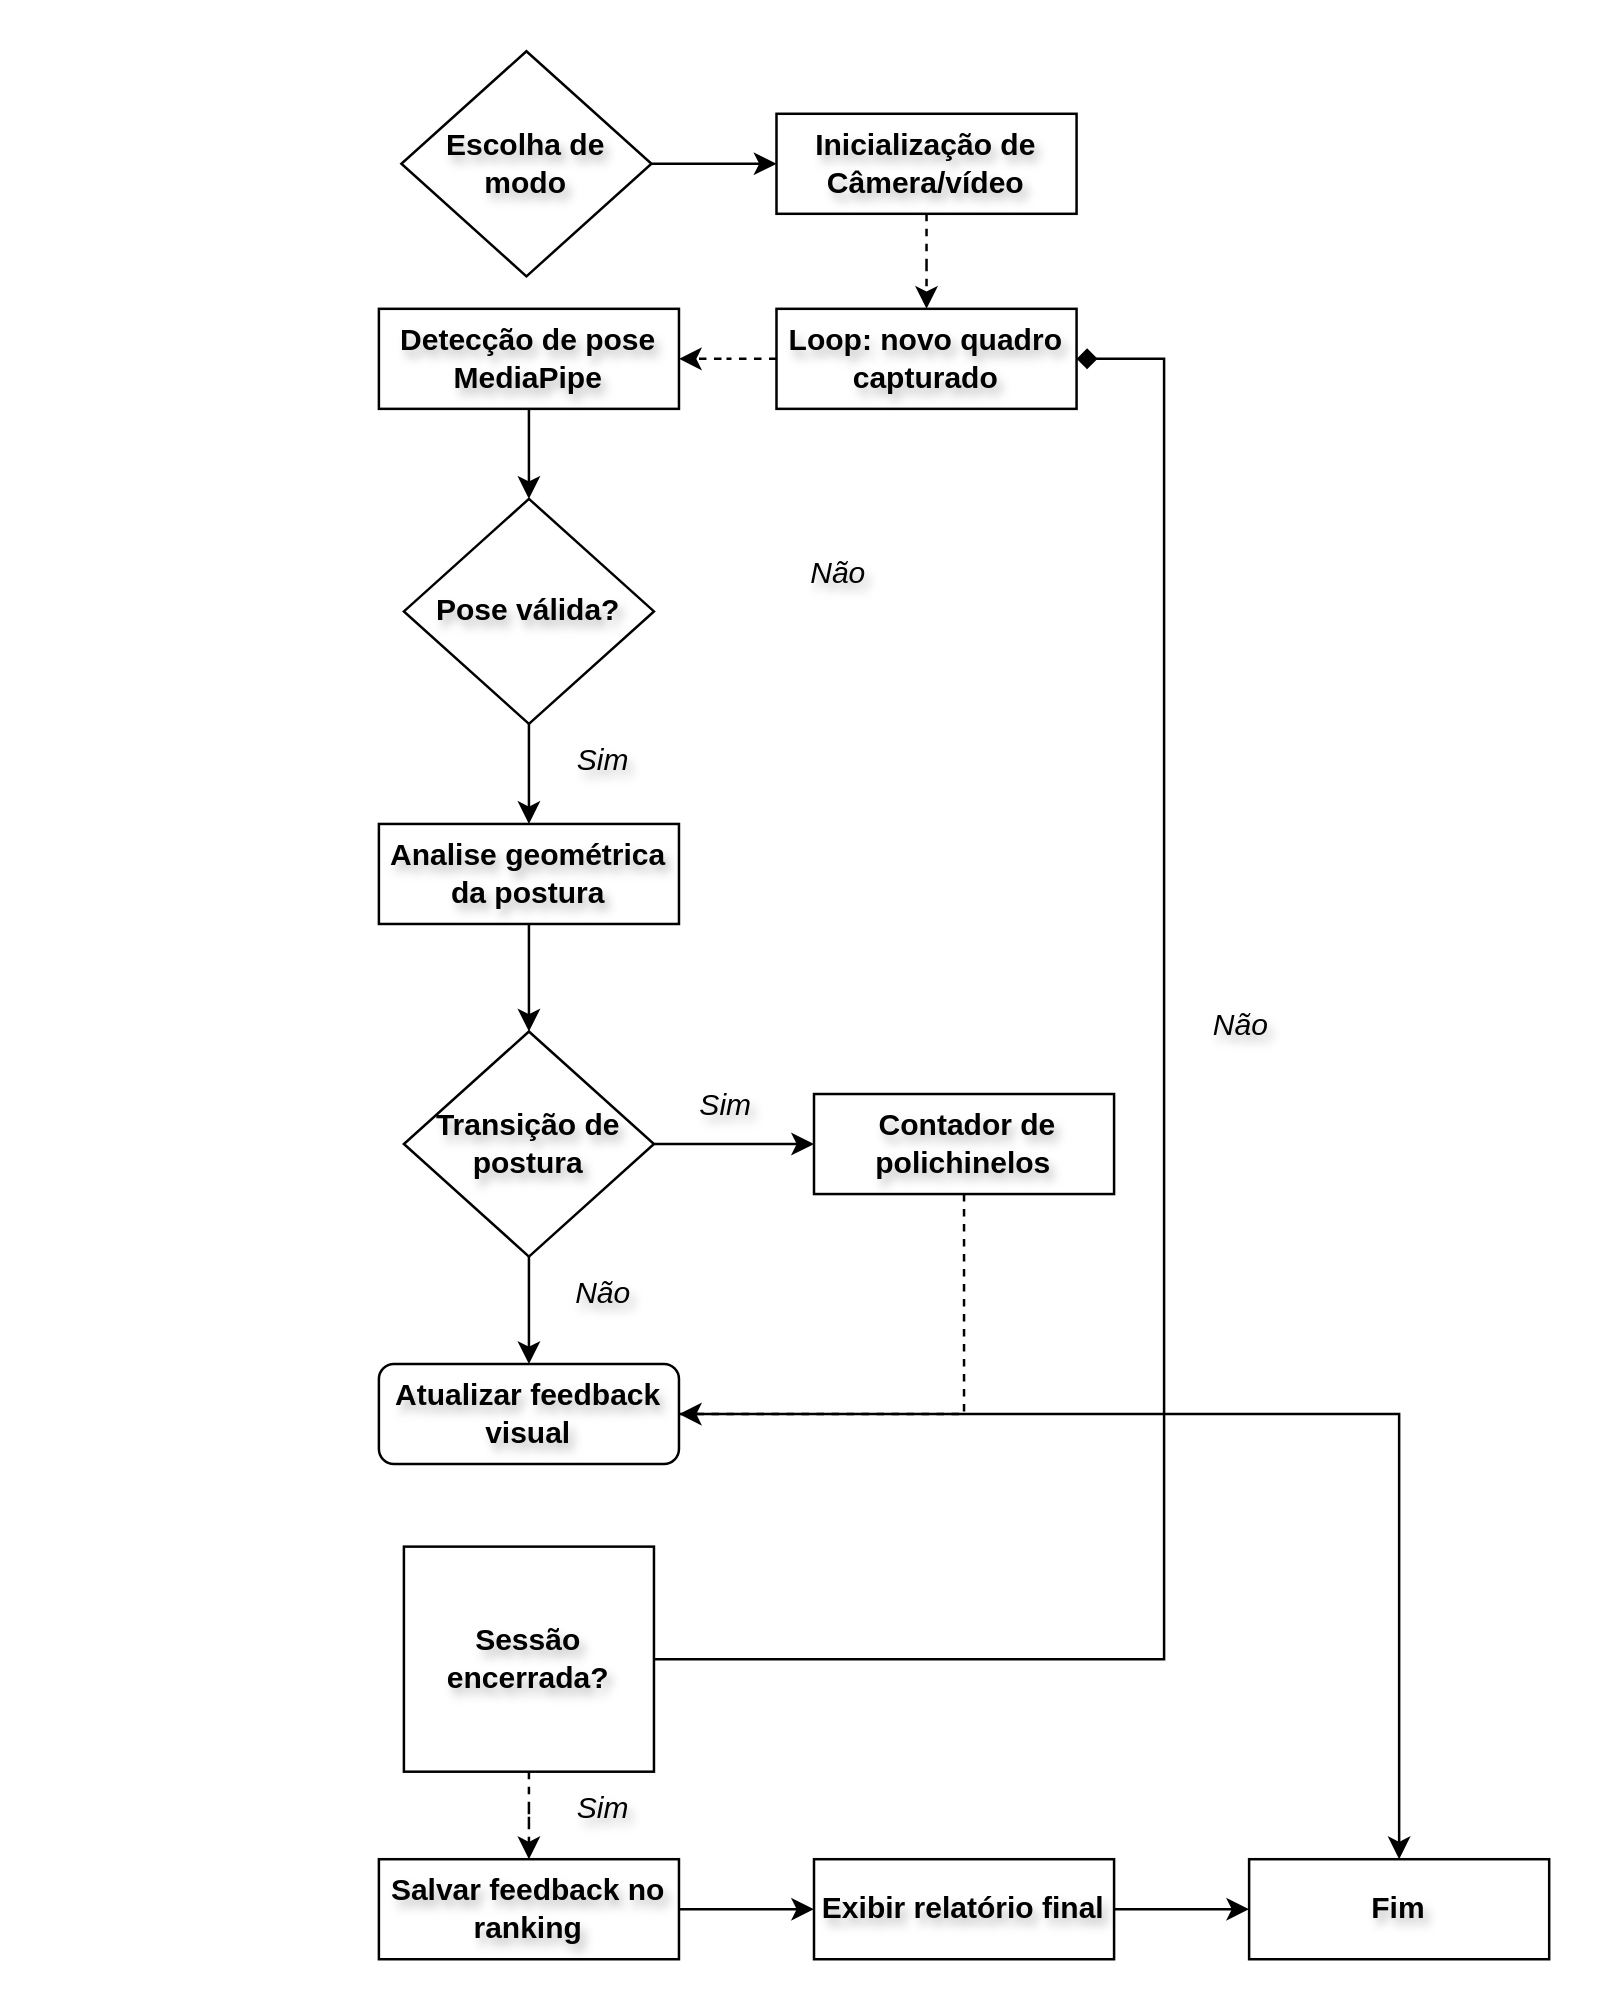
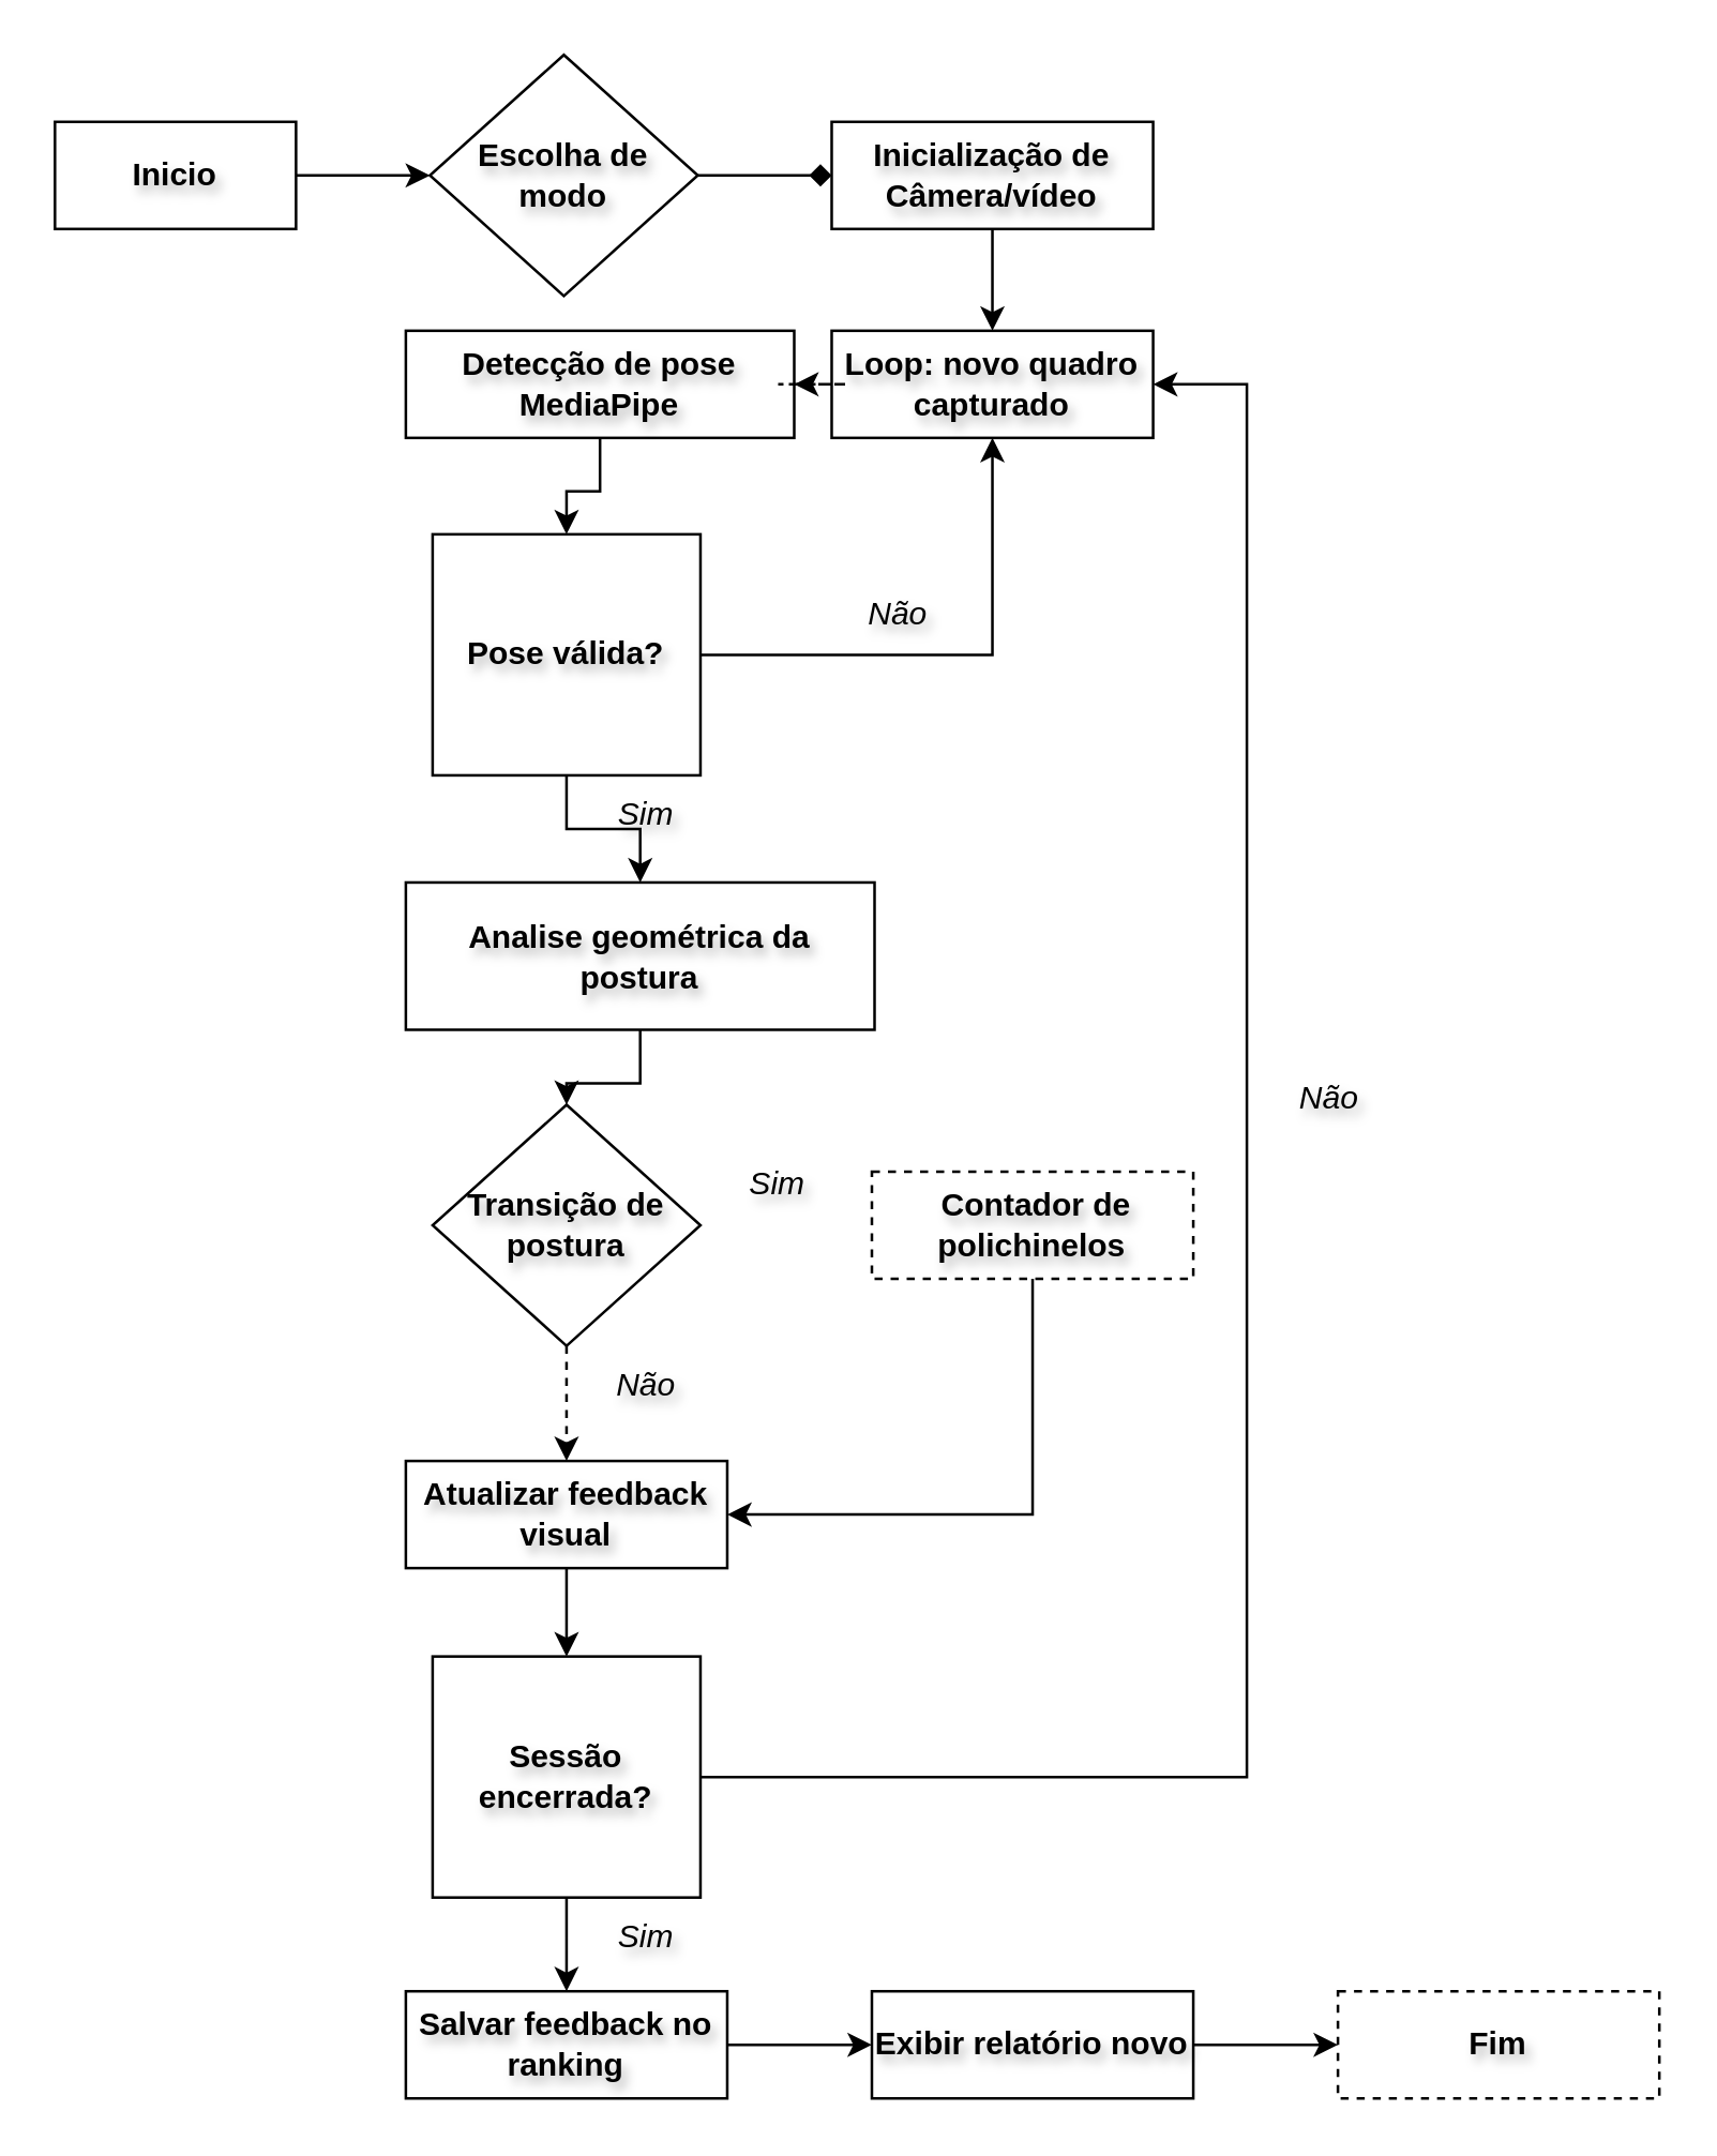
+ <mxCell id="3" value="Inicio" style="rounded=0;html=1;fillColor=none;textShadow=1;whiteSpace=wrap;strokeColor=light-dark(#000000,#000000);fontColor=light-dark(#000000,#131313);spacingTop=0;fontStyle=1" vertex="1" parent="1"><mxGeometry x="20" y="45" width="90" height="40" as="geometry" /></mxCell>
+ <mxCell id="2" value="" style="edgeStyle=orthogonalEdgeStyle;rounded=0;orthogonalLoop=1;jettySize=auto;html=1;fillColor=none;textShadow=1;strokeColor=light-dark(#000000,#000000);fontColor=light-dark(#000000,#131313);spacingTop=0;fontStyle=1" edge="1" parent="1" source="3" target="5"><mxGeometry relative="1" as="geometry" /></mxCell>
- <mxCell id="4" value="" style="edgeStyle=orthogonalEdgeStyle;rounded=0;orthogonalLoop=1;jettySize=auto;html=1;fillColor=none;textShadow=1;strokeColor=light-dark(#000000,#000000);fontColor=light-dark(#000000,#131313);spacingTop=0;fontStyle=1" edge="1" parent="1" source="5" target="7"><mxGeometry relative="1" as="geometry" /></mxCell>
+ <mxCell id="4" value="" style="edgeStyle=orthogonalEdgeStyle;rounded=0;orthogonalLoop=1;jettySize=auto;html=1;fillColor=none;textShadow=1;strokeColor=light-dark(#000000,#000000);fontColor=light-dark(#000000,#131313);spacingTop=0;fontStyle=1;endArrow=diamond;" edge="1" parent="1" source="5" target="7"><mxGeometry relative="1" as="geometry" /></mxCell>
- <mxCell id="6" value="" style="edgeStyle=orthogonalEdgeStyle;rounded=0;orthogonalLoop=1;jettySize=auto;html=1;fillColor=none;textShadow=1;strokeColor=light-dark(#000000,#000000);fontColor=light-dark(#000000,#131313);spacingTop=0;fontStyle=1;dashed=1;" edge="1" parent="1" source="7" target="9"><mxGeometry relative="1" as="geometry" /></mxCell>
+ <mxCell id="6" value="" style="edgeStyle=orthogonalEdgeStyle;rounded=0;orthogonalLoop=1;jettySize=auto;html=1;fillColor=none;textShadow=1;strokeColor=light-dark(#000000,#000000);fontColor=light-dark(#000000,#131313);spacingTop=0;fontStyle=1" edge="1" parent="1" source="7" target="9"><mxGeometry relative="1" as="geometry" /></mxCell>
- <mxCell id="11" value="Detecção de pose MediaPipe" style="html=1;rounded=0;fillColor=none;textShadow=1;whiteSpace=wrap;strokeColor=light-dark(#000000,#000000);fontColor=light-dark(#000000,#131313);fontStyle=1" vertex="1" parent="1"><mxGeometry x="151" y="123" width="120" height="40" as="geometry" /></mxCell>
+ <mxCell id="11" value="Detecção de pose MediaPipe" style="html=1;rounded=0;fillColor=none;textShadow=1;whiteSpace=wrap;strokeColor=light-dark(#000000,#000000);fontColor=light-dark(#000000,#131313);fontStyle=1" vertex="1" parent="1"><mxGeometry x="151" y="123" width="145" height="40" as="geometry" /></mxCell>
- <mxCell id="28" value="" style="edgeStyle=orthogonalEdgeStyle;rounded=0;orthogonalLoop=1;jettySize=auto;html=1;exitX=1;exitY=0.5;exitDx=0;exitDy=0;entryX=1;entryY=0.5;entryDx=0;entryDy=0;fillColor=none;textShadow=1;strokeColor=light-dark(#000000,#000000);fontColor=light-dark(#000000,#131313);spacingTop=0;fontStyle=0;endArrow=diamond;" edge="1" parent="1" source="30" target="9"><mxGeometry relative="1" as="geometry"><mxPoint x="485" y="145" as="targetPoint" /><Array as="points"><mxPoint x="465" y="663" /><mxPoint x="465" y="143" /></Array></mxGeometry></mxCell>
+ <mxCell id="28" value="" style="edgeStyle=orthogonalEdgeStyle;rounded=0;orthogonalLoop=1;jettySize=auto;html=1;exitX=1;exitY=0.5;exitDx=0;exitDy=0;entryX=1;entryY=0.5;entryDx=0;entryDy=0;fillColor=none;textShadow=1;strokeColor=light-dark(#000000,#000000);fontColor=light-dark(#000000,#131313);spacingTop=0;fontStyle=0" edge="1" parent="1" source="30" target="9"><mxGeometry relative="1" as="geometry"><mxPoint x="485" y="145" as="targetPoint" /><Array as="points"><mxPoint x="465" y="663" /><mxPoint x="465" y="143" /></Array></mxGeometry></mxCell>
- <mxCell id="14" value="Pose válida?" style="rhombus;html=1;rounded=0;fillColor=none;textShadow=1;whiteSpace=wrap;strokeColor=light-dark(#000000,#000000);fontColor=light-dark(#000000,#131313);spacingTop=0;fontStyle=1" vertex="1" parent="1"><mxGeometry x="161" y="199" width="100" height="90" as="geometry" /></mxCell>
+ <mxCell id="14" value="Pose válida?" style="html=1;fillColor=none;textShadow=1;whiteSpace=wrap;strokeColor=light-dark(#000000,#000000);fontColor=light-dark(#000000,#131313);spacingTop=0;fontStyle=1;rounded=0;" vertex="1" parent="1"><mxGeometry x="161" y="199" width="100" height="90" as="geometry" /></mxCell>
+ <mxCell id="12" value="" style="edgeStyle=orthogonalEdgeStyle;rounded=0;orthogonalLoop=1;jettySize=auto;html=1;exitX=1;exitY=0.5;exitDx=0;exitDy=0;entryX=0.5;entryY=1;entryDx=0;entryDy=0;fillColor=none;textShadow=1;strokeColor=light-dark(#000000,#000000);fontColor=light-dark(#000000,#131313);spacingTop=0;fontStyle=0" edge="1" parent="1" source="14" target="9"><mxGeometry relative="1" as="geometry"><mxPoint x="375" y="255" as="targetPoint" /></mxGeometry></mxCell>
- <mxCell id="17" value="Analise geométrica da postura" style="rounded=0;html=1;fillColor=none;textShadow=1;whiteSpace=wrap;strokeColor=light-dark(#000000,#000000);fontColor=light-dark(#000000,#131313);fontStyle=1" vertex="1" parent="1"><mxGeometry x="151" y="329" width="120" height="40" as="geometry" /></mxCell>
+ <mxCell id="17" value="Analise geométrica da postura" style="rounded=0;html=1;fillColor=none;textShadow=1;whiteSpace=wrap;strokeColor=light-dark(#000000,#000000);fontColor=light-dark(#000000,#131313);fontStyle=1" vertex="1" parent="1"><mxGeometry x="151" y="329" width="175" height="55" as="geometry" /></mxCell>
- <mxCell id="19" value="" style="edgeStyle=orthogonalEdgeStyle;rounded=0;orthogonalLoop=1;jettySize=auto;html=1;fillColor=none;textShadow=1;strokeColor=light-dark(#000000,#000000);fontColor=light-dark(#000000,#131313);spacingTop=0;fontStyle=0" edge="1" parent="1" source="21" target="24"><mxGeometry relative="1" as="geometry" /></mxCell>
- <mxCell id="24" value="&amp;nbsp;Contador de polichinelos" style="html=1;rounded=0;fillColor=none;textShadow=1;whiteSpace=wrap;strokeColor=light-dark(#000000,#000000);fontColor=light-dark(#000000,#131313);spacingTop=0;fontStyle=1" vertex="1" parent="1"><mxGeometry x="325" y="437" width="120" height="40" as="geometry" /></mxCell>
+ <mxCell id="24" value="&amp;nbsp;Contador de polichinelos" style="html=1;rounded=0;fillColor=none;textShadow=1;whiteSpace=wrap;strokeColor=light-dark(#000000,#000000);fontColor=light-dark(#000000,#131313);spacingTop=0;fontStyle=1;dashed=1;" vertex="1" parent="1"><mxGeometry x="325" y="437" width="120" height="40" as="geometry" /></mxCell>
- <mxCell id="23" value="" style="edgeStyle=orthogonalEdgeStyle;rounded=0;orthogonalLoop=1;jettySize=auto;html=1;exitX=0.5;exitY=1;exitDx=0;exitDy=0;entryX=1;entryY=0.5;entryDx=0;entryDy=0;fillColor=none;textShadow=1;strokeColor=light-dark(#000000,#000000);fontColor=light-dark(#000000,#131313);spacingTop=0;fontStyle=0;dashed=1;" edge="1" parent="1" source="24" target="27"><mxGeometry relative="1" as="geometry"><mxPoint x="365.176" y="625" as="targetPoint" /></mxGeometry></mxCell>
+ <mxCell id="23" value="" style="edgeStyle=orthogonalEdgeStyle;rounded=0;orthogonalLoop=1;jettySize=auto;html=1;exitX=0.5;exitY=1;exitDx=0;exitDy=0;entryX=1;entryY=0.5;entryDx=0;entryDy=0;fillColor=none;textShadow=1;strokeColor=light-dark(#000000,#000000);fontColor=light-dark(#000000,#131313);spacingTop=0;fontStyle=0" edge="1" parent="1" source="24" target="27"><mxGeometry relative="1" as="geometry"><mxPoint x="365.176" y="625" as="targetPoint" /></mxGeometry></mxCell>
- <mxCell id="20" value="" style="edgeStyle=orthogonalEdgeStyle;rounded=0;orthogonalLoop=1;jettySize=auto;html=1;fillColor=none;textShadow=1;strokeColor=light-dark(#000000,#000000);fontColor=light-dark(#000000,#131313);spacingTop=0;fontStyle=0" edge="1" parent="1" source="21" target="27"><mxGeometry relative="1" as="geometry" /></mxCell>
+ <mxCell id="20" value="" style="edgeStyle=orthogonalEdgeStyle;rounded=0;orthogonalLoop=1;jettySize=auto;html=1;fillColor=none;textShadow=1;strokeColor=light-dark(#000000,#000000);fontColor=light-dark(#000000,#131313);spacingTop=0;fontStyle=0;dashed=1;" edge="1" parent="1" source="21" target="27"><mxGeometry relative="1" as="geometry" /></mxCell>
- <mxCell id="27" value="&lt;b&gt;Atualizar feedback visual&lt;/b&gt;" style="html=1;fillColor=none;textShadow=1;whiteSpace=wrap;strokeColor=light-dark(#000000,#000000);fontColor=light-dark(#000000,#131313);fontStyle=0;rounded=1;" vertex="1" parent="1"><mxGeometry x="151" y="545" width="120" height="40" as="geometry" /></mxCell>
+ <mxCell id="27" value="&lt;b&gt;Atualizar feedback visual&lt;/b&gt;" style="html=1;rounded=0;fillColor=none;textShadow=1;whiteSpace=wrap;strokeColor=light-dark(#000000,#000000);fontColor=light-dark(#000000,#131313);fontStyle=0" vertex="1" parent="1"><mxGeometry x="151" y="545" width="120" height="40" as="geometry" /></mxCell>
- <mxCell id="26" value="" style="edgeStyle=orthogonalEdgeStyle;rounded=0;orthogonalLoop=1;jettySize=auto;html=1;fillColor=none;textShadow=1;strokeColor=light-dark(#000000,#000000);fontColor=light-dark(#000000,#131313);spacingTop=0;fontStyle=0;" edge="1" parent="1" source="27" target="36"><mxGeometry relative="1" as="geometry" /></mxCell>
+ <mxCell id="26" value="" style="edgeStyle=orthogonalEdgeStyle;rounded=0;orthogonalLoop=1;jettySize=auto;html=1;fillColor=none;textShadow=1;strokeColor=light-dark(#000000,#000000);fontColor=light-dark(#000000,#131313);spacingTop=0;fontStyle=0" edge="1" parent="1" source="27" target="30"><mxGeometry relative="1" as="geometry" /></mxCell>
- <mxCell id="29" value="" style="edgeStyle=orthogonalEdgeStyle;rounded=0;orthogonalLoop=1;jettySize=auto;html=1;fillColor=none;textShadow=1;strokeColor=light-dark(#000000,#000000);fontColor=light-dark(#000000,#131313);spacingTop=0;fontStyle=0;dashed=1;" edge="1" parent="1" source="30" target="33"><mxGeometry relative="1" as="geometry" /></mxCell>
+ <mxCell id="29" value="" style="edgeStyle=orthogonalEdgeStyle;rounded=0;orthogonalLoop=1;jettySize=auto;html=1;fillColor=none;textShadow=1;strokeColor=light-dark(#000000,#000000);fontColor=light-dark(#000000,#131313);spacingTop=0;fontStyle=0" edge="1" parent="1" source="30" target="33"><mxGeometry relative="1" as="geometry" /></mxCell>
- <mxCell id="35" value="&lt;b&gt;Exibir relatório final&lt;/b&gt;" style="html=1;rounded=0;fillColor=none;textShadow=1;whiteSpace=wrap;strokeColor=light-dark(#000000,#000000);fontColor=light-dark(#000000,#131313);fontStyle=0" vertex="1" parent="1"><mxGeometry x="325" y="743" width="120" height="40" as="geometry" /></mxCell>
+ <mxCell id="35" value="&lt;b&gt;Exibir relatório novo&lt;/b&gt;" style="html=1;rounded=0;fillColor=none;textShadow=1;whiteSpace=wrap;strokeColor=light-dark(#000000,#000000);fontColor=light-dark(#000000,#131313);fontStyle=0" vertex="1" parent="1"><mxGeometry x="325" y="743" width="120" height="40" as="geometry" /></mxCell>
- <mxCell id="36" value="&lt;b&gt;Fim&lt;/b&gt;" style="html=1;rounded=0;fillColor=none;textShadow=1;whiteSpace=wrap;strokeColor=light-dark(#000000,#000000);fontColor=light-dark(#000000,#131313);spacingTop=0;fontStyle=0" vertex="1" parent="1"><mxGeometry x="499" y="743" width="120" height="40" as="geometry" /></mxCell>
+ <mxCell id="36" value="&lt;b&gt;Fim&lt;/b&gt;" style="html=1;rounded=0;fillColor=none;textShadow=1;whiteSpace=wrap;strokeColor=light-dark(#000000,#000000);fontColor=light-dark(#000000,#131313);spacingTop=0;fontStyle=0;dashed=1;" vertex="1" parent="1"><mxGeometry x="499" y="743" width="120" height="40" as="geometry" /></mxCell>
